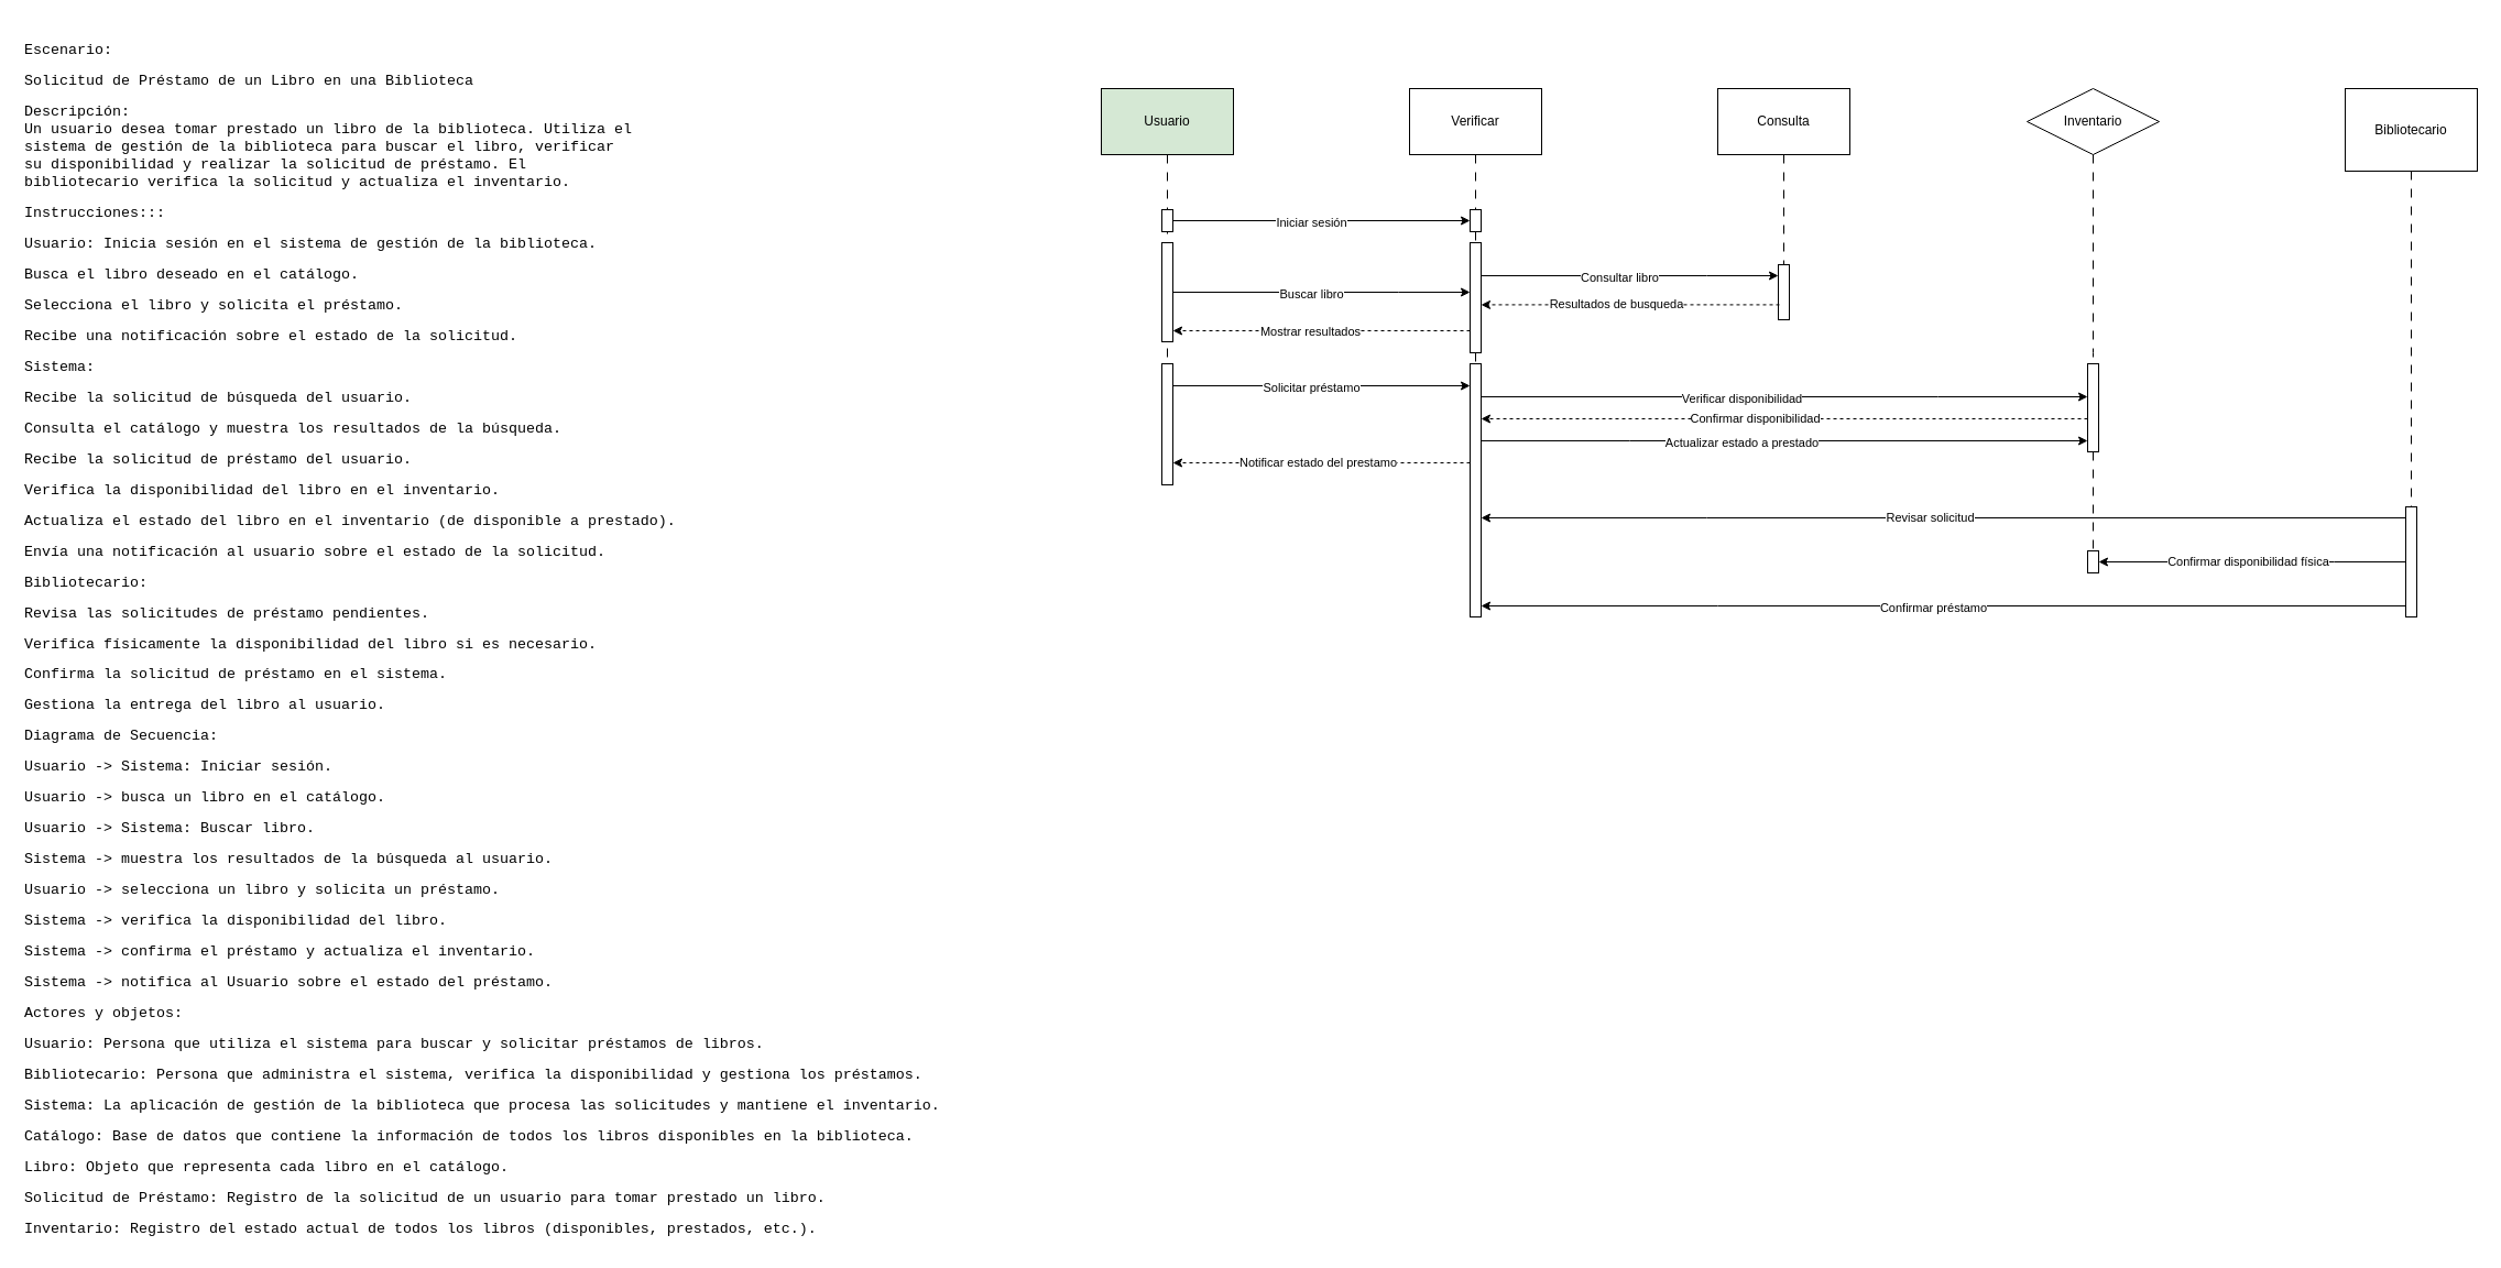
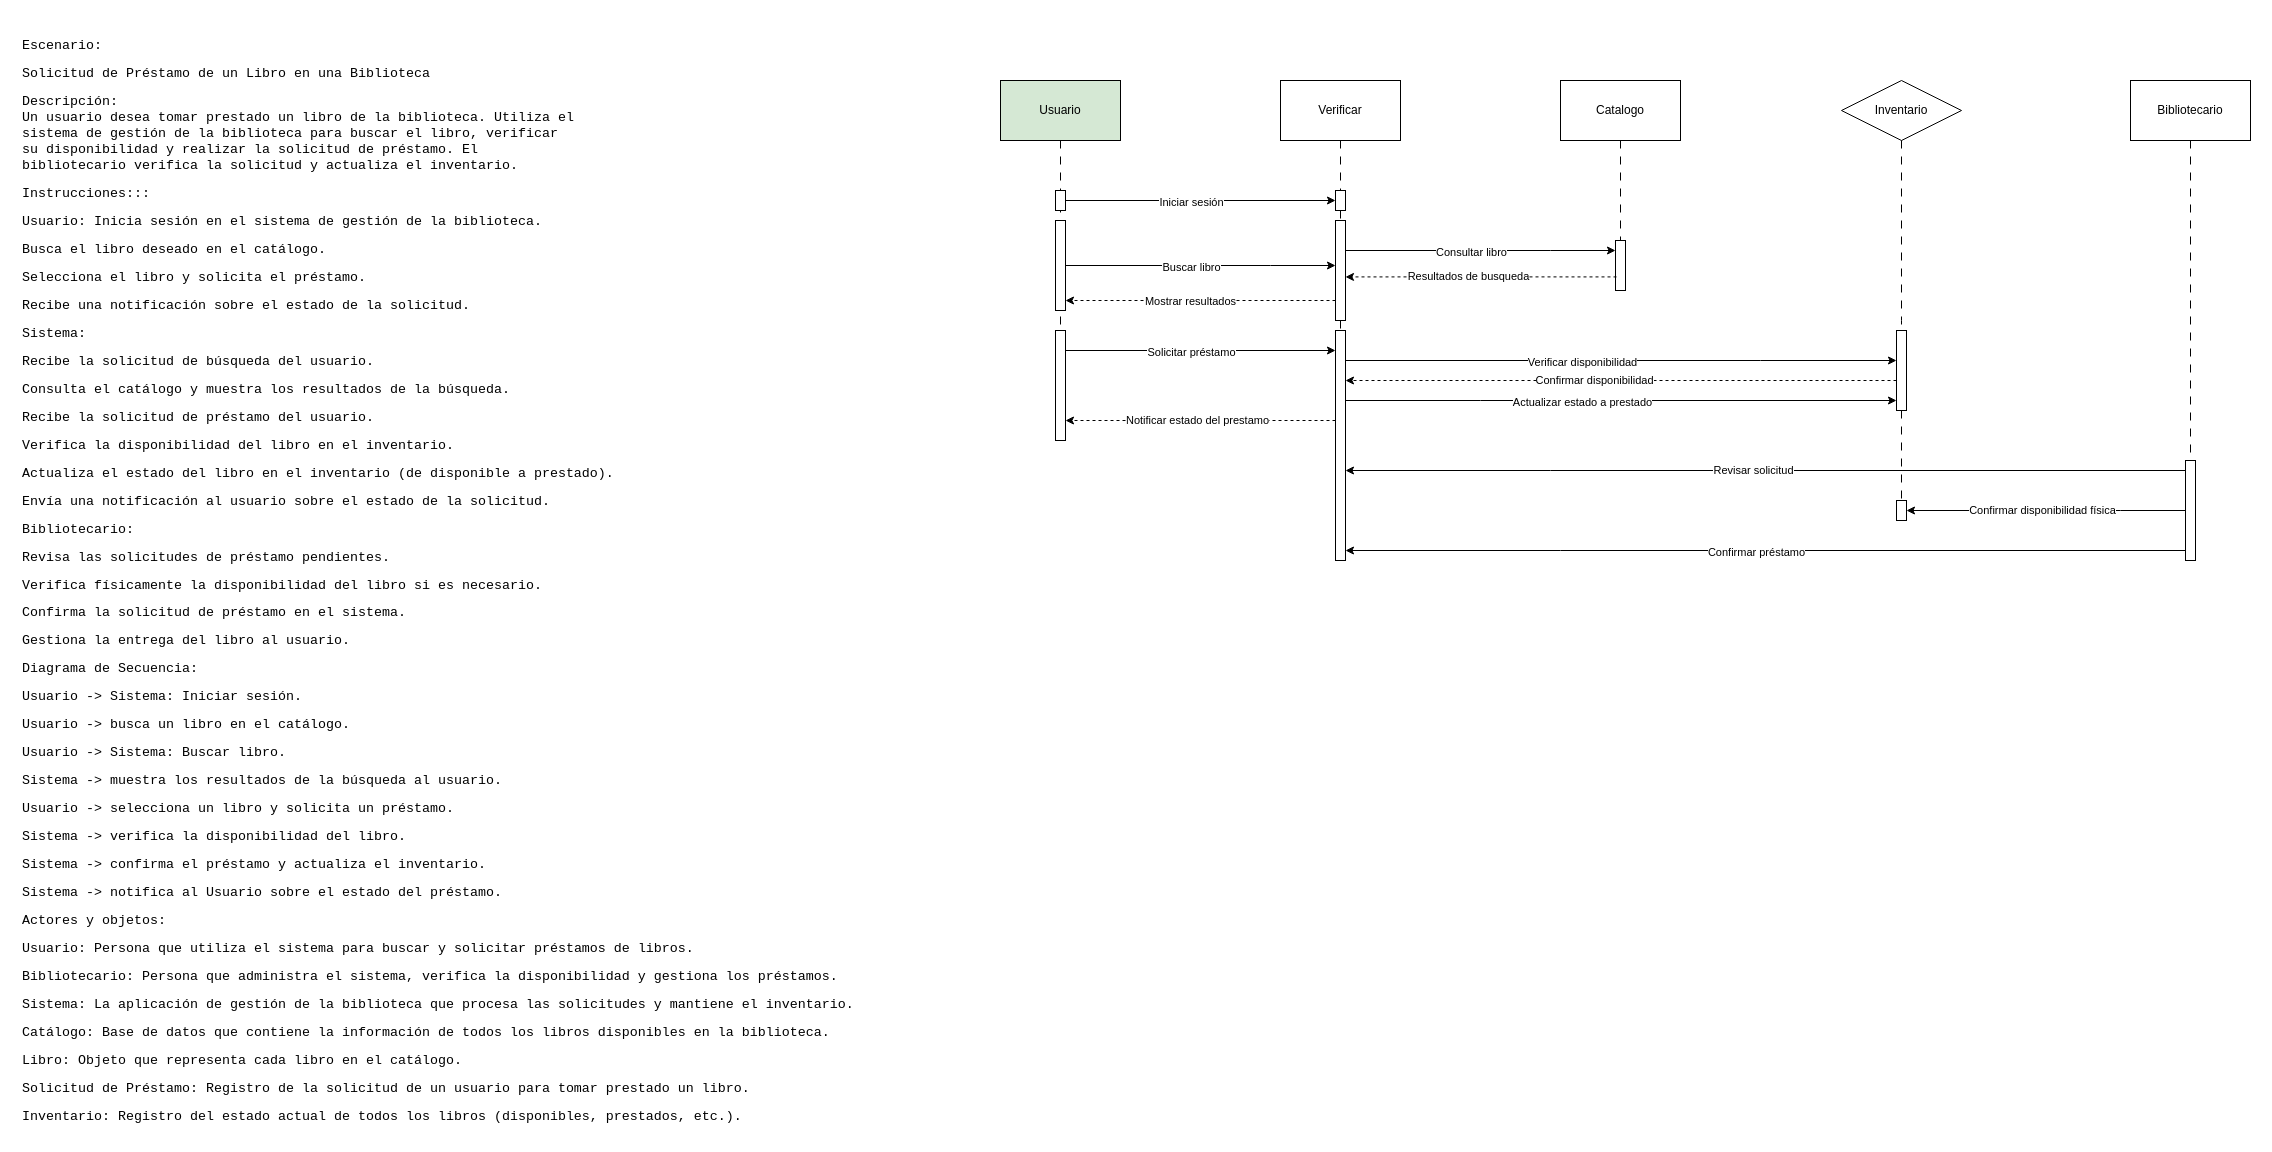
- <mxCell id="6" value="Consulta" style="rounded=0;whiteSpace=wrap;html=1;" vertex="1" parent="1"><mxGeometry x="1560" y="80" width="120" height="60" as="geometry" /></mxCell>
+ <mxCell id="6" value="Catalogo" style="rounded=0;whiteSpace=wrap;html=1;" vertex="1" parent="1"><mxGeometry x="1560" y="80" width="120" height="60" as="geometry" /></mxCell>
- <mxCell id="28" value="Bibliotecario" style="rounded=0;whiteSpace=wrap;html=1;" vertex="1" parent="1"><mxGeometry x="2130" y="80" width="120" height="75" as="geometry" /></mxCell>
+ <mxCell id="28" value="Bibliotecario" style="rounded=0;whiteSpace=wrap;html=1;" vertex="1" parent="1"><mxGeometry x="2130" y="80" width="120" height="60" as="geometry" /></mxCell>
